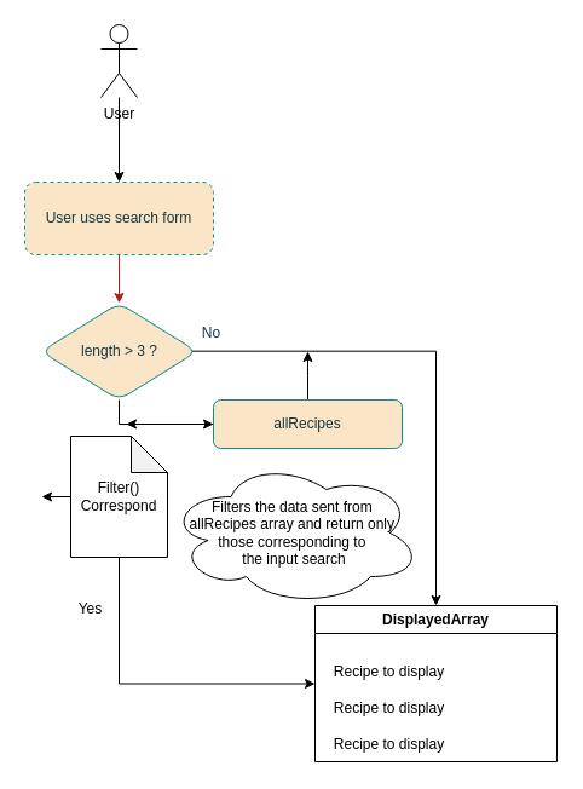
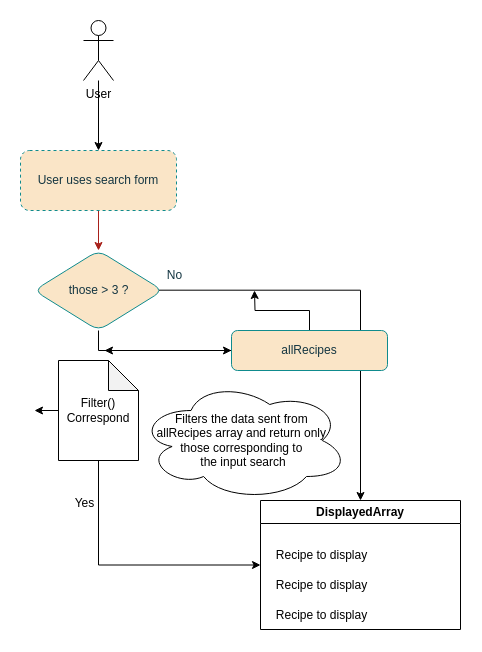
- <mxCell id="4" value="length &amp;gt; 3 ?" style="rhombus;whiteSpace=wrap;html=1;rounded=1;labelBackgroundColor=none;fillColor=#FAE5C7;strokeColor=#0F8B8D;fontColor=#143642;" parent="1" vertex="1"><mxGeometry x="33.5" y="250" width="129" height="80" as="geometry" /></mxCell>
+ <mxCell id="4" value="those &amp;gt; 3 ?" style="rhombus;whiteSpace=wrap;html=1;rounded=1;labelBackgroundColor=none;fillColor=#FAE5C7;strokeColor=#0F8B8D;fontColor=#143642;" parent="1" vertex="1"><mxGeometry x="33.5" y="250" width="129" height="80" as="geometry" /></mxCell>
- <mxCell id="14" value="allRecipes" style="rounded=1;whiteSpace=wrap;html=1;labelBackgroundColor=none;fillColor=#FAE5C7;strokeColor=#0F8B8D;fontColor=#143642;" parent="1" vertex="1"><mxGeometry x="176" y="330" width="156" height="40" as="geometry" /></mxCell>
+ <mxCell id="14" value="allRecipes" style="rounded=1;whiteSpace=wrap;html=1;labelBackgroundColor=none;fillColor=#FAE5C7;strokeColor=#0F8B8D;fontColor=#143642;" parent="1" vertex="1"><mxGeometry x="231" y="330" width="156" height="40" as="geometry" /></mxCell>
- <mxCell id="21" value="Yes" style="text;html=1;align=center;verticalAlign=middle;resizable=0;points=[];autosize=1;strokeColor=none;fillColor=none;" vertex="1" parent="1"><mxGeometry x="54" y="488" width="40" height="30" as="geometry" /></mxCell>
+ <mxCell id="21" value="Yes" style="text;html=1;align=center;verticalAlign=middle;resizable=0;points=[];autosize=1;strokeColor=none;fillColor=none;" vertex="1" parent="1"><mxGeometry x="64" y="488" width="40" height="30" as="geometry" /></mxCell>
